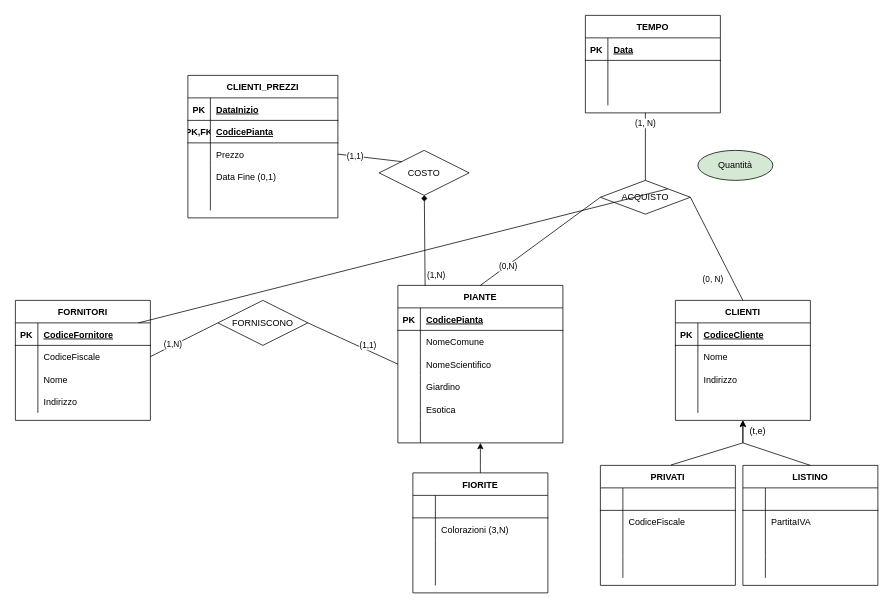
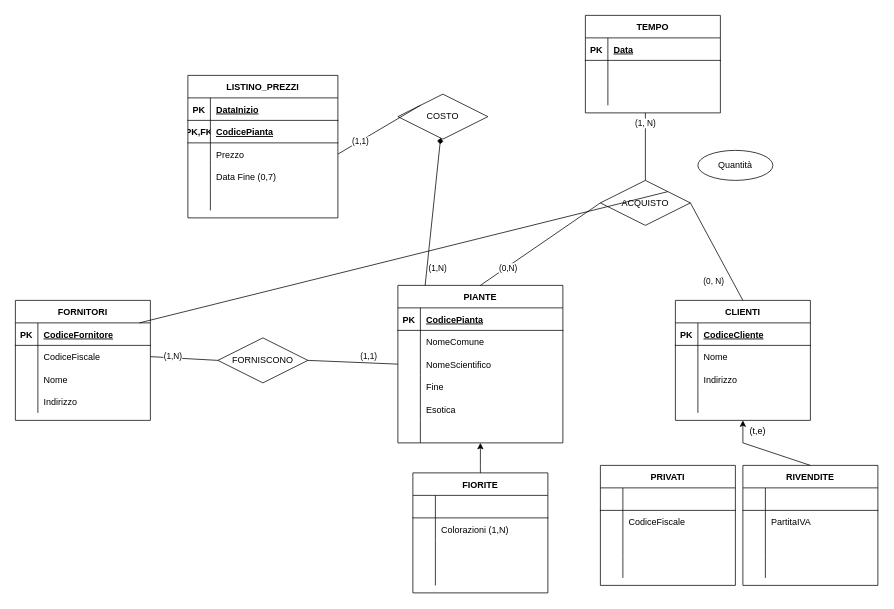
- <mxCell id="114" value="CLIENTI_PREZZI" style="shape=table;startSize=30;container=1;collapsible=1;childLayout=tableLayout;fixedRows=1;rowLines=0;fontStyle=1;align=center;resizeLast=1;" vertex="1" parent="1"><mxGeometry x="250" y="100" width="200" height="190" as="geometry" /></mxCell>
+ <mxCell id="114" value="LISTINO_PREZZI" style="shape=table;startSize=30;container=1;collapsible=1;childLayout=tableLayout;fixedRows=1;rowLines=0;fontStyle=1;align=center;resizeLast=1;" vertex="1" parent="1"><mxGeometry x="250" y="100" width="200" height="190" as="geometry" /></mxCell>
- <mxCell id="112" value="Quantità" style="ellipse;whiteSpace=wrap;html=1;align=center;fillColor=#d5e8d4;" vertex="1" parent="1"><mxGeometry x="930" y="200" width="100" height="40" as="geometry" /></mxCell>
+ <mxCell id="112" value="Quantità" style="ellipse;whiteSpace=wrap;html=1;align=center;" vertex="1" parent="1"><mxGeometry x="930" y="200" width="100" height="40" as="geometry" /></mxCell>
- <mxCell id="130" value="COSTO" style="shape=rhombus;perimeter=rhombusPerimeter;whiteSpace=wrap;html=1;align=center;" vertex="1" parent="1"><mxGeometry x="505" y="200" width="120" height="60" as="geometry" /></mxCell>
+ <mxCell id="130" value="COSTO" style="shape=rhombus;perimeter=rhombusPerimeter;whiteSpace=wrap;html=1;align=center;" vertex="1" parent="1"><mxGeometry x="530" y="125" width="120" height="60" as="geometry" /></mxCell>
- <mxCell id="126" value="Data Fine (0,1)" style="shape=partialRectangle;connectable=0;fillColor=none;top=0;left=0;bottom=0;right=0;align=left;spacingLeft=6;overflow=hidden;" vertex="1" parent="124"><mxGeometry x="30" width="170" height="30" as="geometry"><mxRectangle width="170" height="30" as="alternateBounds" /></mxGeometry></mxCell>
+ <mxCell id="126" value="Data Fine (0,7)" style="shape=partialRectangle;connectable=0;fillColor=none;top=0;left=0;bottom=0;right=0;align=left;spacingLeft=6;overflow=hidden;" vertex="1" parent="124"><mxGeometry x="30" width="170" height="30" as="geometry"><mxRectangle width="170" height="30" as="alternateBounds" /></mxGeometry></mxCell>
- <mxCell id="95" value="ACQUISTO" style="shape=rhombus;perimeter=rhombusPerimeter;whiteSpace=wrap;html=1;align=center;" vertex="1" parent="1"><mxGeometry x="800" y="240" width="120" height="45" as="geometry" /></mxCell>
+ <mxCell id="95" value="ACQUISTO" style="shape=rhombus;perimeter=rhombusPerimeter;whiteSpace=wrap;html=1;align=center;" vertex="1" parent="1"><mxGeometry x="800" y="240" width="120" height="60" as="geometry" /></mxCell>
- <mxCell id="90" value="FORNISCONO" style="shape=rhombus;perimeter=rhombusPerimeter;whiteSpace=wrap;html=1;align=center;" vertex="1" parent="1"><mxGeometry x="290" y="400" width="120" height="60" as="geometry" /></mxCell>
+ <mxCell id="90" value="FORNISCONO" style="shape=rhombus;perimeter=rhombusPerimeter;whiteSpace=wrap;html=1;align=center;" vertex="1" parent="1"><mxGeometry x="290" y="450" width="120" height="60" as="geometry" /></mxCell>
- <mxCell id="14" value="Giardino" style="shape=partialRectangle;connectable=0;fillColor=none;top=0;left=0;bottom=0;right=0;align=left;spacingLeft=6;overflow=hidden;" vertex="1" parent="12"><mxGeometry x="30" width="190" height="30" as="geometry"><mxRectangle width="190" height="30" as="alternateBounds" /></mxGeometry></mxCell>
+ <mxCell id="14" value="Fine" style="shape=partialRectangle;connectable=0;fillColor=none;top=0;left=0;bottom=0;right=0;align=left;spacingLeft=6;overflow=hidden;" vertex="1" parent="12"><mxGeometry x="30" width="190" height="30" as="geometry"><mxRectangle width="190" height="30" as="alternateBounds" /></mxGeometry></mxCell>
- <mxCell id="74" value="" style="endArrow=classic;html=1;rounded=0;entryX=0.5;entryY=1;entryDx=0;entryDy=0;exitX=0.523;exitY=-0.003;exitDx=0;exitDy=0;exitPerimeter=0;" edge="1" parent="1" source="48" target="35"><mxGeometry width="50" height="50" relative="1" as="geometry"><mxPoint x="880" y="630" as="sourcePoint" /><mxPoint x="930" y="580" as="targetPoint" /><Array as="points"><mxPoint x="990" y="590" /></Array></mxGeometry></mxCell>
- <mxCell id="61" value="LISTINO" style="shape=table;startSize=30;container=1;collapsible=1;childLayout=tableLayout;fixedRows=1;rowLines=0;fontStyle=1;align=center;resizeLast=1;" vertex="1" parent="1"><mxGeometry x="990" y="620" width="180" height="160" as="geometry" /></mxCell>
+ <mxCell id="61" value="RIVENDITE" style="shape=table;startSize=30;container=1;collapsible=1;childLayout=tableLayout;fixedRows=1;rowLines=0;fontStyle=1;align=center;resizeLast=1;" vertex="1" parent="1"><mxGeometry x="990" y="620" width="180" height="160" as="geometry" /></mxCell>
- <mxCell id="27" value="Colorazioni (3,N)" style="shape=partialRectangle;connectable=0;fillColor=none;top=0;left=0;bottom=0;right=0;align=left;spacingLeft=6;overflow=hidden;" vertex="1" parent="25"><mxGeometry x="30" width="150" height="30" as="geometry"><mxRectangle width="150" height="30" as="alternateBounds" /></mxGeometry></mxCell>
+ <mxCell id="27" value="Colorazioni (1,N)" style="shape=partialRectangle;connectable=0;fillColor=none;top=0;left=0;bottom=0;right=0;align=left;spacingLeft=6;overflow=hidden;" vertex="1" parent="25"><mxGeometry x="30" width="150" height="30" as="geometry"><mxRectangle width="150" height="30" as="alternateBounds" /></mxGeometry></mxCell>
